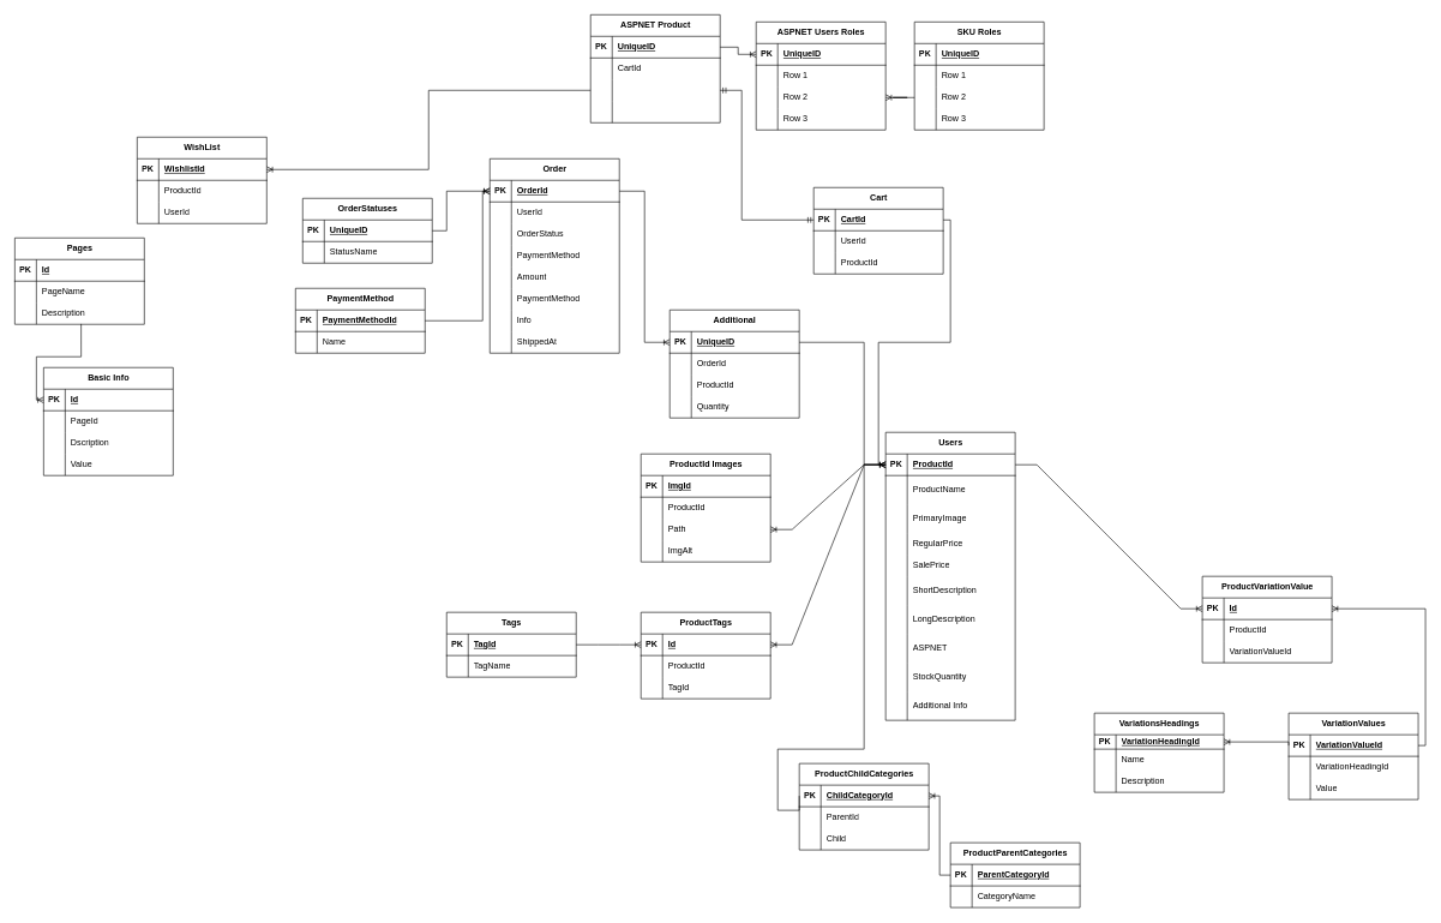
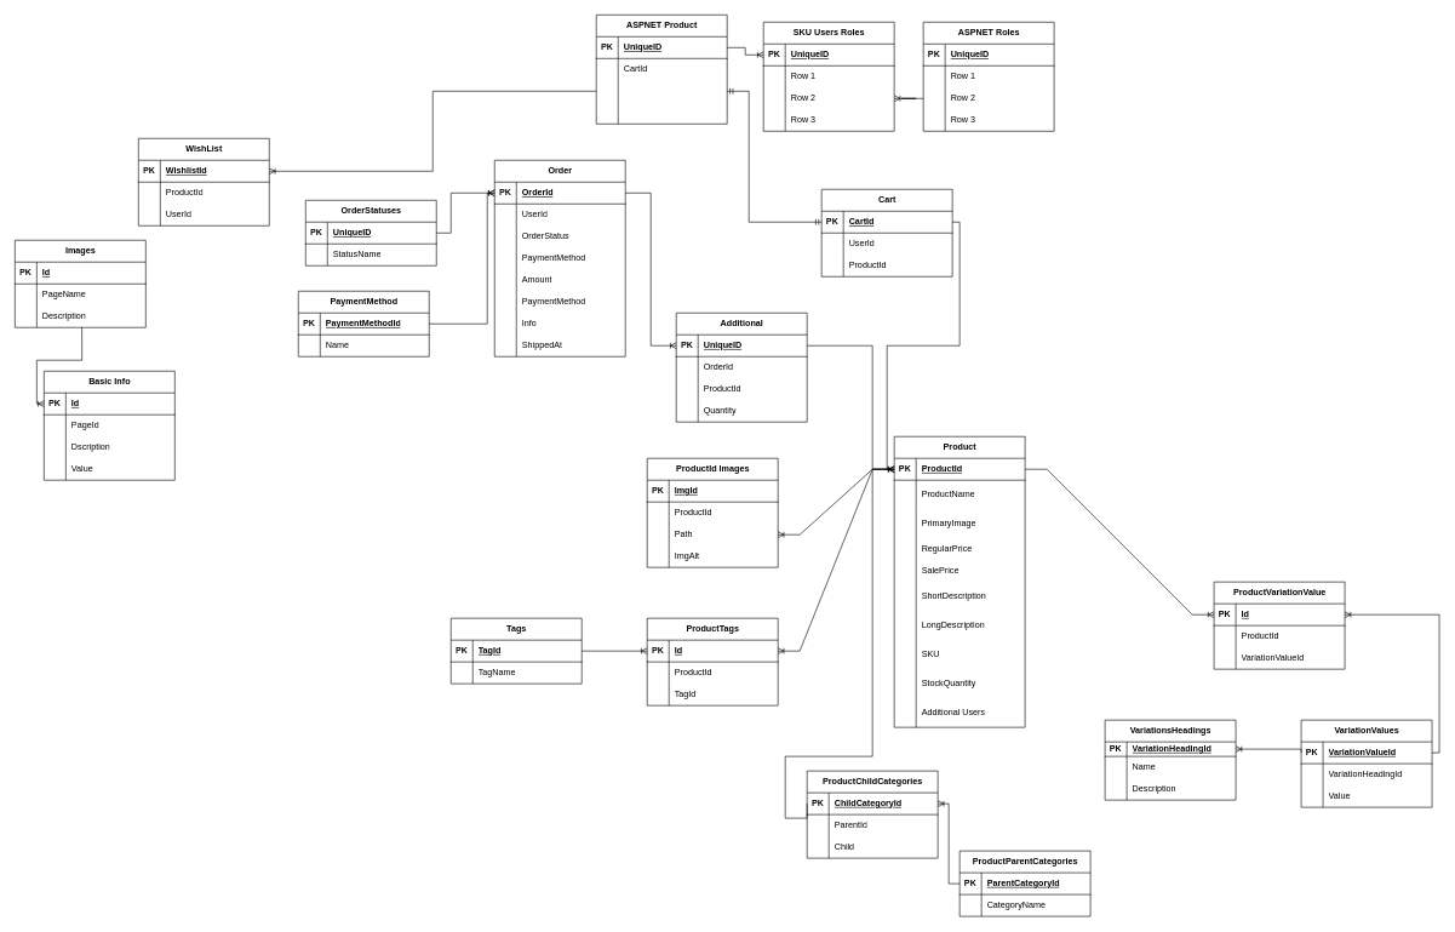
- <mxCell id="15" value="ASPNET Users Roles" style="shape=table;startSize=30;container=1;collapsible=1;childLayout=tableLayout;fixedRows=1;rowLines=0;fontStyle=1;align=center;resizeLast=1;html=1;" vertex="1" parent="1"><mxGeometry x="1050" y="30" width="180" height="150" as="geometry" /></mxCell>
+ <mxCell id="15" value="SKU Users Roles" style="shape=table;startSize=30;container=1;collapsible=1;childLayout=tableLayout;fixedRows=1;rowLines=0;fontStyle=1;align=center;resizeLast=1;html=1;" vertex="1" parent="1"><mxGeometry x="1050" y="30" width="180" height="150" as="geometry" /></mxCell>
- <mxCell id="28" value="SKU Roles" style="shape=table;startSize=30;container=1;collapsible=1;childLayout=tableLayout;fixedRows=1;rowLines=0;fontStyle=1;align=center;resizeLast=1;html=1;" vertex="1" parent="1"><mxGeometry x="1270" y="30" width="180" height="150" as="geometry" /></mxCell>
+ <mxCell id="28" value="ASPNET Roles" style="shape=table;startSize=30;container=1;collapsible=1;childLayout=tableLayout;fixedRows=1;rowLines=0;fontStyle=1;align=center;resizeLast=1;html=1;" vertex="1" parent="1"><mxGeometry x="1270" y="30" width="180" height="150" as="geometry" /></mxCell>
- <mxCell id="43" value="Pages" style="shape=table;startSize=30;container=1;collapsible=1;childLayout=tableLayout;fixedRows=1;rowLines=0;fontStyle=1;align=center;resizeLast=1;html=1;" vertex="1" parent="1"><mxGeometry x="20" y="330" width="180" height="120" as="geometry" /></mxCell>
+ <mxCell id="43" value="Images" style="shape=table;startSize=30;container=1;collapsible=1;childLayout=tableLayout;fixedRows=1;rowLines=0;fontStyle=1;align=center;resizeLast=1;html=1;" vertex="1" parent="1"><mxGeometry x="20" y="330" width="180" height="120" as="geometry" /></mxCell>
- <mxCell id="66" value="Users" style="shape=table;startSize=30;container=1;collapsible=1;childLayout=tableLayout;fixedRows=1;rowLines=0;fontStyle=1;align=center;resizeLast=1;html=1;" vertex="1" parent="1"><mxGeometry x="1230" y="600" width="180" height="400" as="geometry" /></mxCell>
+ <mxCell id="66" value="Product" style="shape=table;startSize=30;container=1;collapsible=1;childLayout=tableLayout;fixedRows=1;rowLines=0;fontStyle=1;align=center;resizeLast=1;html=1;" vertex="1" parent="1"><mxGeometry x="1230" y="600" width="180" height="400" as="geometry" /></mxCell>
- <mxCell id="90" value="ASPNET" style="shape=partialRectangle;connectable=0;fillColor=none;top=0;left=0;bottom=0;right=0;align=left;spacingLeft=6;overflow=hidden;whiteSpace=wrap;html=1;" vertex="1" parent="88"><mxGeometry x="30" width="150" height="40" as="geometry"><mxRectangle width="150" height="40" as="alternateBounds" /></mxGeometry></mxCell>
+ <mxCell id="90" value="SKU" style="shape=partialRectangle;connectable=0;fillColor=none;top=0;left=0;bottom=0;right=0;align=left;spacingLeft=6;overflow=hidden;whiteSpace=wrap;html=1;" vertex="1" parent="88"><mxGeometry x="30" width="150" height="40" as="geometry"><mxRectangle width="150" height="40" as="alternateBounds" /></mxGeometry></mxCell>
- <mxCell id="96" value="Additional Info" style="shape=partialRectangle;connectable=0;fillColor=none;top=0;left=0;bottom=0;right=0;align=left;spacingLeft=6;overflow=hidden;whiteSpace=wrap;html=1;" vertex="1" parent="94"><mxGeometry x="30" width="150" height="40" as="geometry"><mxRectangle width="150" height="40" as="alternateBounds" /></mxGeometry></mxCell>
+ <mxCell id="96" value="Additional Users" style="shape=partialRectangle;connectable=0;fillColor=none;top=0;left=0;bottom=0;right=0;align=left;spacingLeft=6;overflow=hidden;whiteSpace=wrap;html=1;" vertex="1" parent="94"><mxGeometry x="30" width="150" height="40" as="geometry"><mxRectangle width="150" height="40" as="alternateBounds" /></mxGeometry></mxCell>
